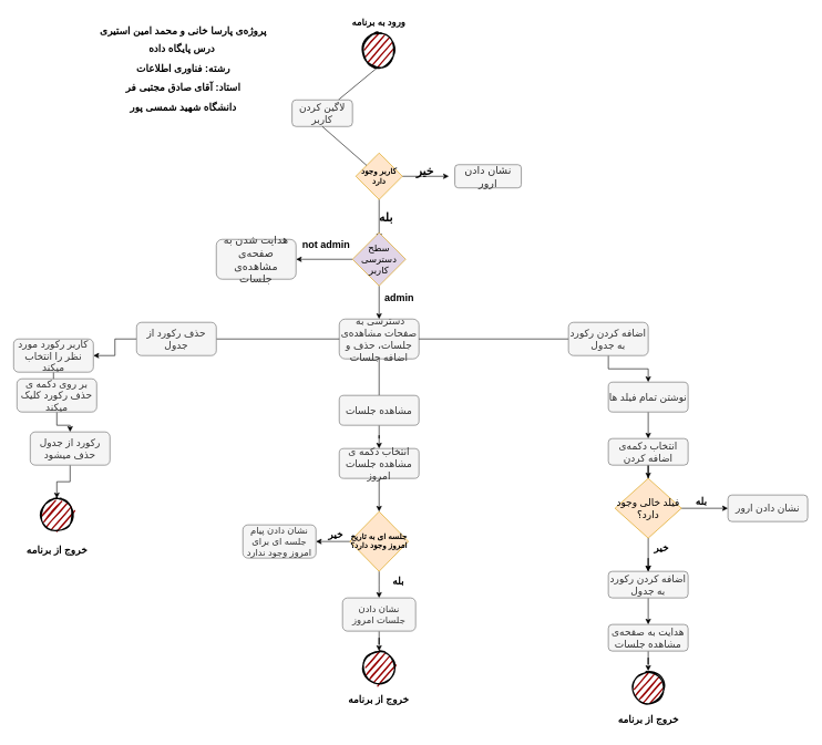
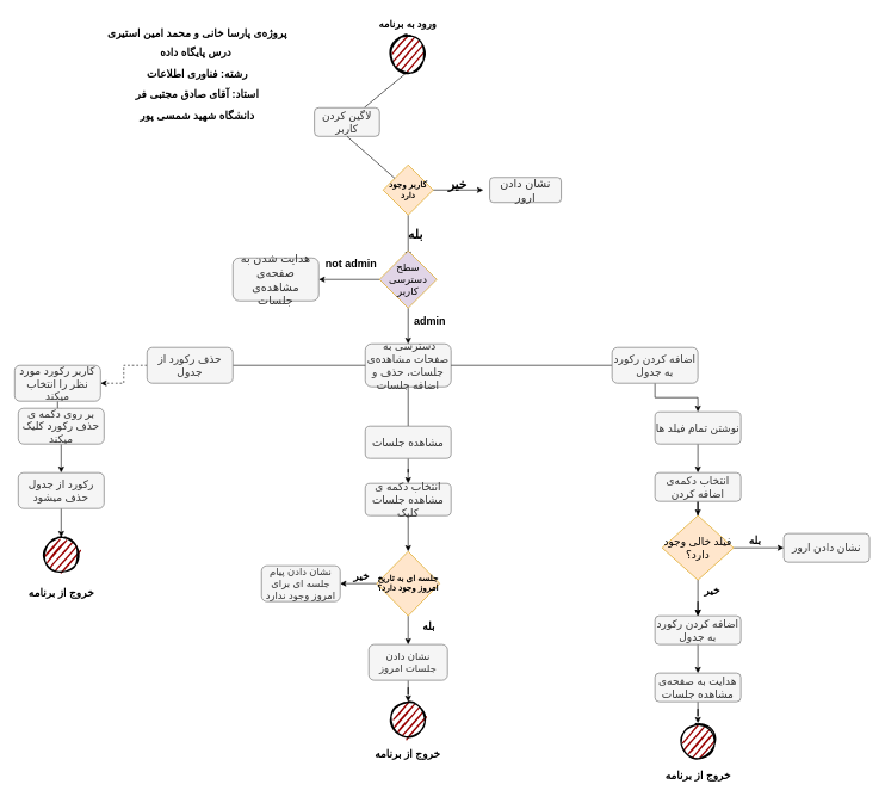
- <mxCell id="27" style="edgeStyle=orthogonalEdgeStyle;rounded=0;orthogonalLoop=1;jettySize=auto;html=1;entryX=1;entryY=0.5;entryDx=0;entryDy=0;" edge="1" parent="1" source="28" target="57"><mxGeometry relative="1" as="geometry" /></mxCell>
+ <mxCell id="27" style="edgeStyle=orthogonalEdgeStyle;rounded=0;orthogonalLoop=1;jettySize=auto;html=1;entryX=1;entryY=0.5;entryDx=0;entryDy=0;dashed=1;" edge="1" parent="1" source="28" target="57"><mxGeometry relative="1" as="geometry" /></mxCell>
- <mxCell id="61" value="&lt;font style=&quot;font-size: 15px;&quot;&gt;رکورد از جدول حذف میشود&lt;/font&gt;" style="rounded=1;whiteSpace=wrap;html=1;fillColor=#f5f5f5;fontColor=#333333;strokeColor=#666666;" vertex="1" parent="1"><mxGeometry x="45" y="650" width="120" height="50" as="geometry" /></mxCell>
+ <mxCell id="61" value="&lt;font style=&quot;font-size: 15px;&quot;&gt;رکورد از جدول حذف میشود&lt;/font&gt;" style="rounded=1;whiteSpace=wrap;html=1;fillColor=#f5f5f5;fontColor=#333333;strokeColor=#666666;" vertex="1" parent="1"><mxGeometry x="25" y="660" width="120" height="50" as="geometry" /></mxCell>
- <mxCell id="47" value="&lt;font style=&quot;font-size: 15px;&quot;&gt;انتخاب دکمه ی مشاهده جلسات امروز&lt;/font&gt;" style="rounded=1;whiteSpace=wrap;html=1;fillColor=#f5f5f5;fontColor=#333333;strokeColor=#666666;" vertex="1" parent="1"><mxGeometry x="510" y="675" width="120" height="45" as="geometry" /></mxCell>
+ <mxCell id="47" value="&lt;font style=&quot;font-size: 15px;&quot;&gt;انتخاب دکمه ی مشاهده جلسات کلیک&lt;/font&gt;" style="rounded=1;whiteSpace=wrap;html=1;fillColor=#f5f5f5;fontColor=#333333;strokeColor=#666666;" vertex="1" parent="1"><mxGeometry x="510" y="675" width="120" height="45" as="geometry" /></mxCell>
